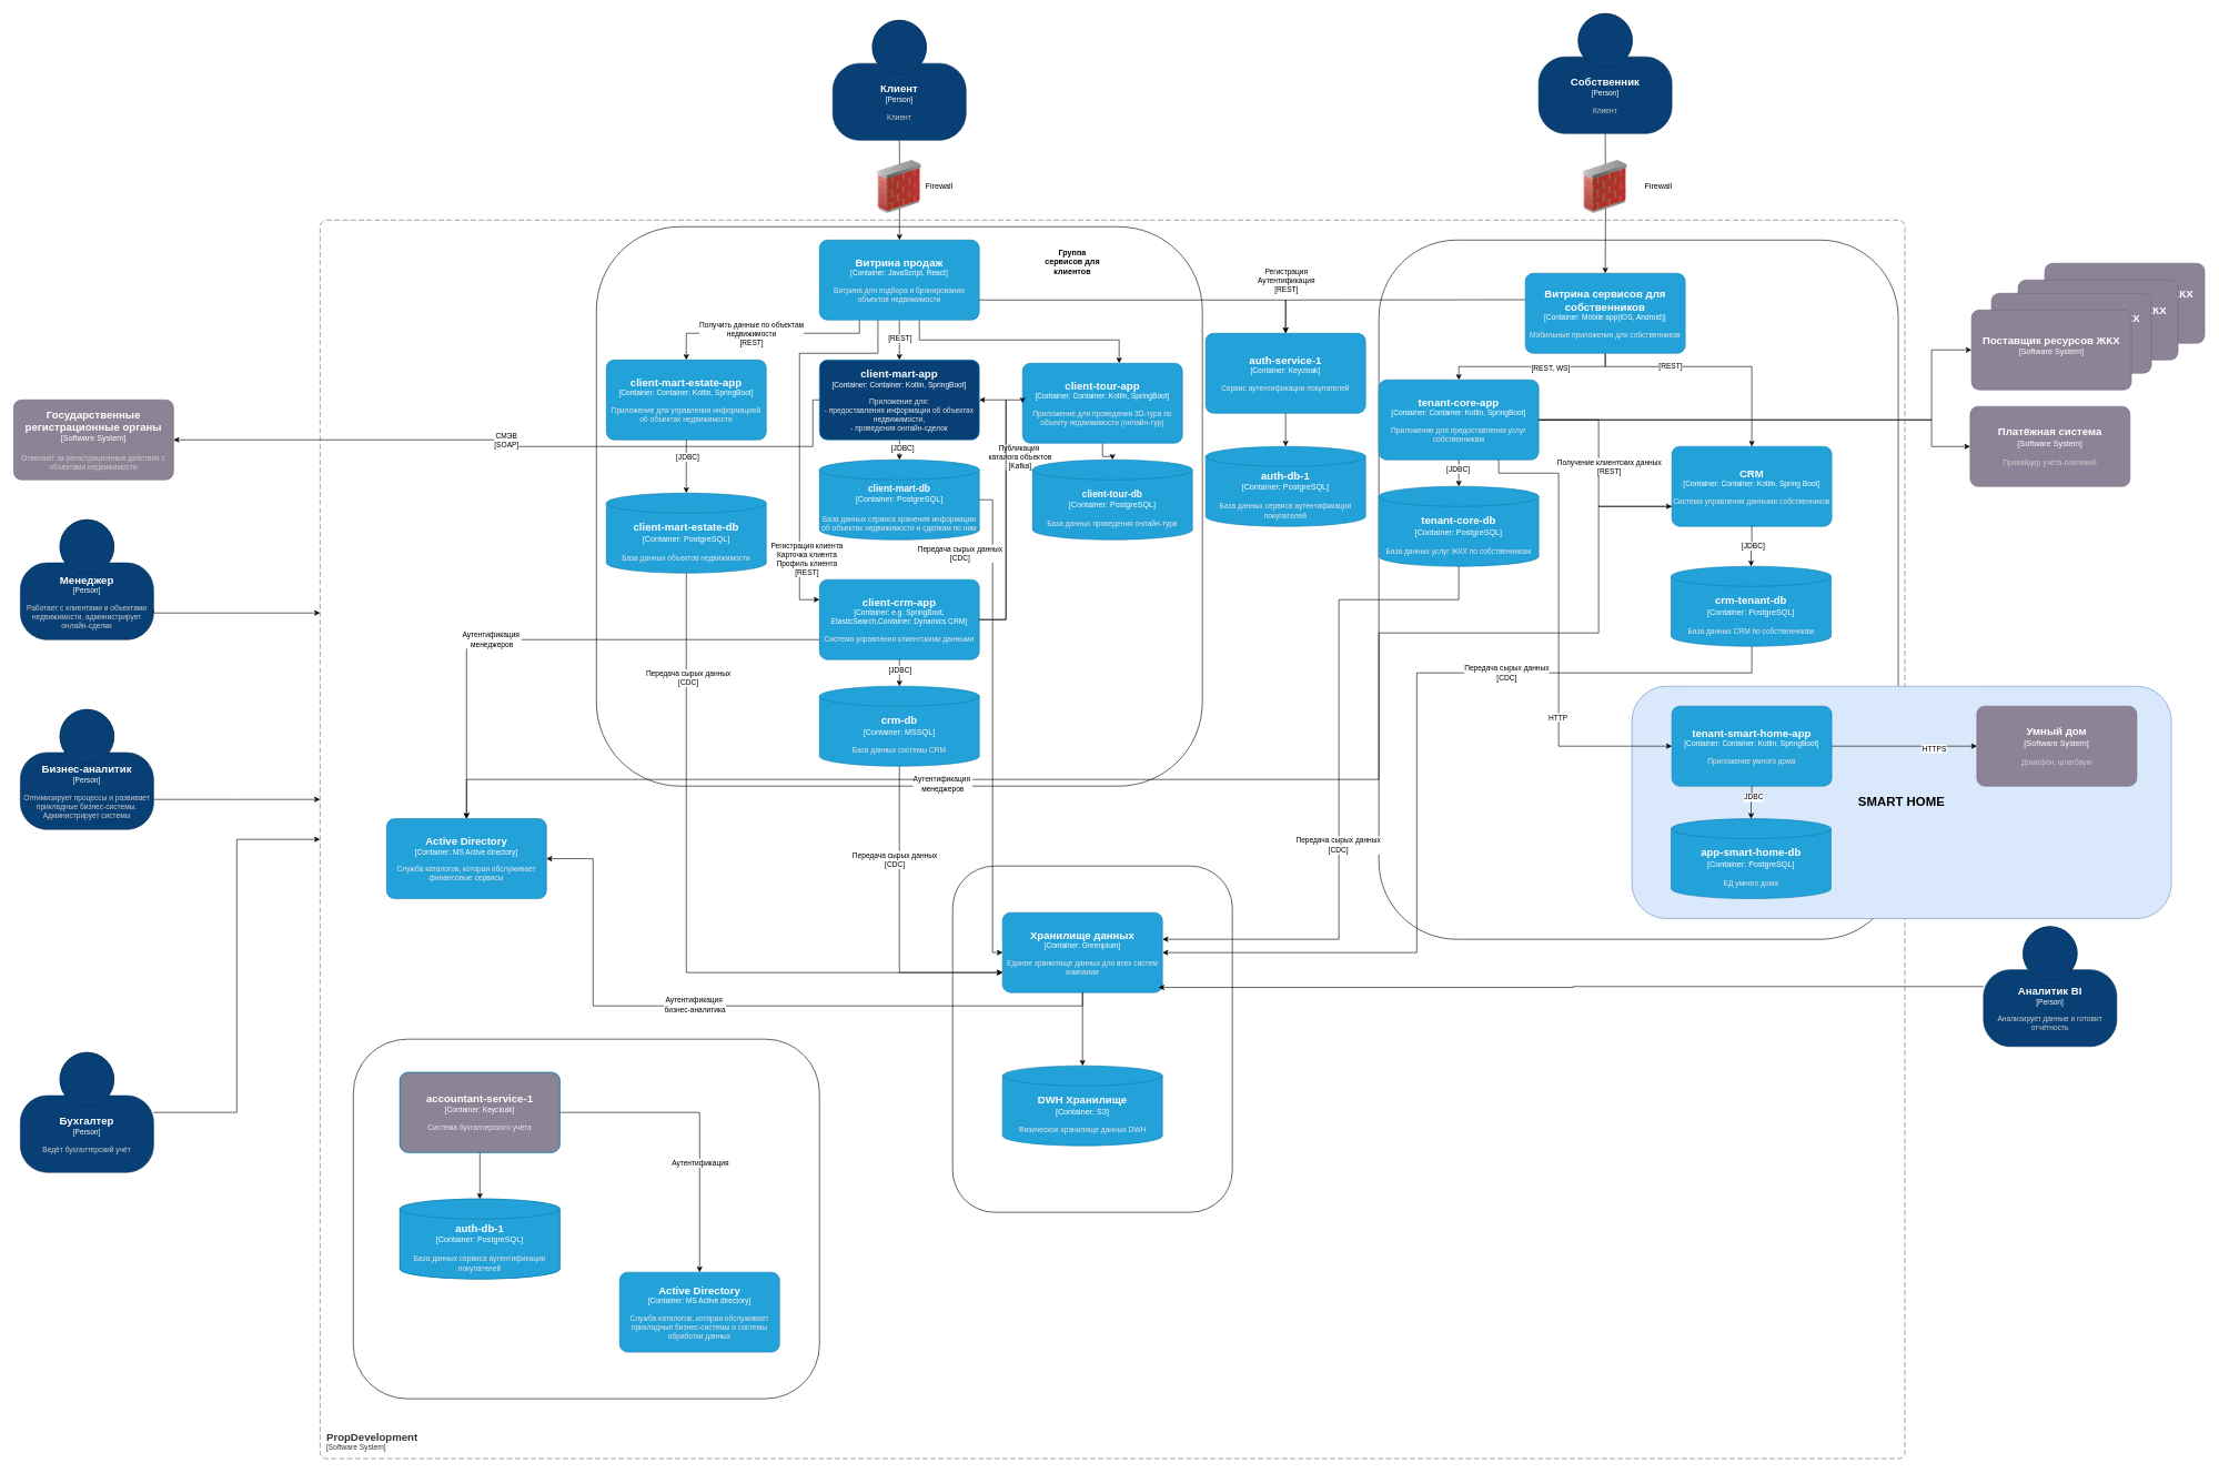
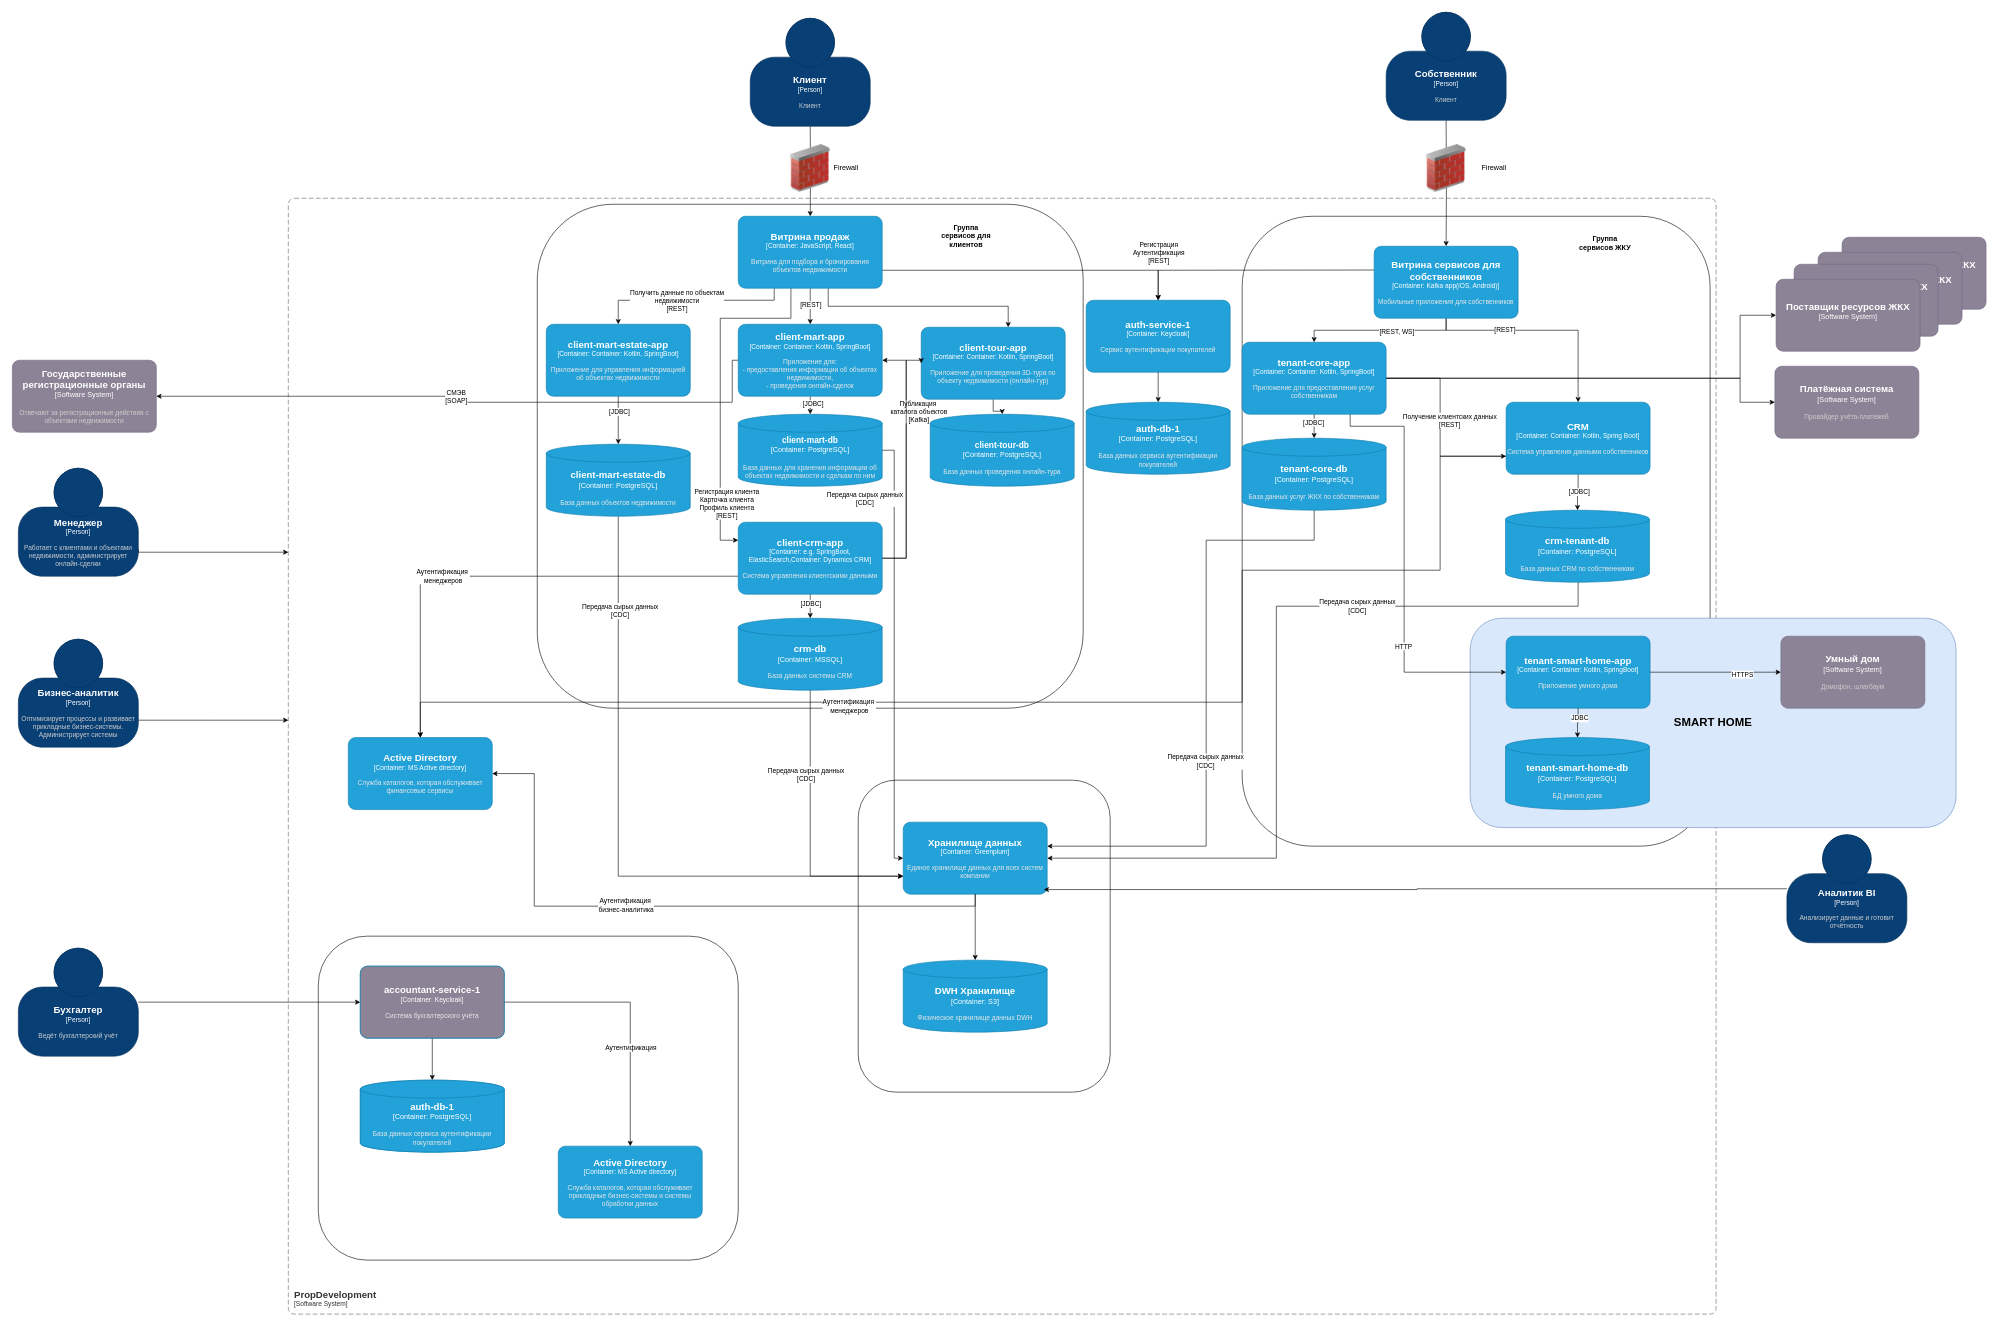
+ <mxCell id="94" value="&lt;b&gt;Группа сервисов&amp;nbsp;&lt;/b&gt;&lt;b style=&quot;background-color: initial;&quot;&gt;ЖКУ&lt;/b&gt;" style="text;html=1;align=center;verticalAlign=middle;whiteSpace=wrap;rounded=0;" parent="1" vertex="1"><mxGeometry x="2630" y="390" width="90" height="30" as="geometry" /></mxCell>
- <mxCell id="76" value="&lt;font style=&quot;font-size: 16px&quot;&gt;&lt;b&gt;Витрина сервисов для собственников&lt;/b&gt;&lt;/font&gt;&lt;div&gt;[Container: Mobile app(iOS, Android)]&lt;/div&gt;&lt;br&gt;&lt;div&gt;&lt;font style=&quot;font-size: 11px&quot;&gt;&lt;font color=&quot;#E6E6E6&quot;&gt;Мобильные приложения для собственников&lt;/font&gt;&lt;/div&gt;" style="rounded=1;whiteSpace=wrap;html=1;fontSize=11;labelBackgroundColor=none;fillColor=#23A2D9;fontColor=#ffffff;align=center;arcSize=10;strokeColor=#0E7DAD;metaEdit=1;resizable=0;points=[[0.25,0,0],[0.5,0,0],[0.75,0,0],[1,0.25,0],[1,0.5,0],[1,0.75,0],[0.75,1,0],[0.5,1,0],[0.25,1,0],[0,0.75,0],[0,0.5,0],[0,0.25,0]];" parent="1" vertex="1"><mxGeometry x="2290" y="410" width="240" height="120" as="geometry" /></mxCell>
+ <mxCell id="76" value="&lt;font style=&quot;font-size: 16px&quot;&gt;&lt;b&gt;Витрина сервисов для собственников&lt;/b&gt;&lt;/font&gt;&lt;div&gt;[Container: Kafka app(iOS, Android)]&lt;/div&gt;&lt;br&gt;&lt;div&gt;&lt;font style=&quot;font-size: 11px&quot;&gt;&lt;font color=&quot;#E6E6E6&quot;&gt;Мобильные приложения для собственников&lt;/font&gt;&lt;/div&gt;" style="rounded=1;whiteSpace=wrap;html=1;fontSize=11;labelBackgroundColor=none;fillColor=#23A2D9;fontColor=#ffffff;align=center;arcSize=10;strokeColor=#0E7DAD;metaEdit=1;resizable=0;points=[[0.25,0,0],[0.5,0,0],[0.75,0,0],[1,0.25,0],[1,0.5,0],[1,0.75,0],[0.75,1,0],[0.5,1,0],[0.25,1,0],[0,0.75,0],[0,0.5,0],[0,0.25,0]];" parent="1" vertex="1"><mxGeometry x="2290" y="410" width="240" height="120" as="geometry" /></mxCell>
- <mxCell id="42" value="&lt;font style=&quot;font-size: 16px&quot;&gt;&lt;b&gt;client-mart-app&lt;/b&gt;&lt;/font&gt;&lt;div&gt;[Container: Container: Kotlin, SpringBoot]&lt;/div&gt;&lt;br&gt;&lt;div&gt;&lt;font style=&quot;font-size: 11px&quot;&gt;&lt;font color=&quot;#E6E6E6&quot;&gt;Приложение для:&#10;- предоставления информации об объектах недвижимости,&#10;- проведения онлайн-сделок&lt;/font&gt;&lt;/div&gt;" style="rounded=1;whiteSpace=wrap;html=1;fontSize=11;labelBackgroundColor=none;fillColor=#083f75;fontColor=#ffffff;align=center;arcSize=10;strokeColor=#0E7DAD;metaEdit=1;resizable=0;points=[[0.25,0,0],[0.5,0,0],[0.75,0,0],[1,0.25,0],[1,0.5,0],[1,0.75,0],[0.75,1,0],[0.5,1,0],[0.25,1,0],[0,0.75,0],[0,0.5,0],[0,0.25,0]];" parent="1" vertex="1"><mxGeometry x="1230" y="540" width="240" height="120" as="geometry" /></mxCell>
+ <mxCell id="42" value="&lt;font style=&quot;font-size: 16px&quot;&gt;&lt;b&gt;client-mart-app&lt;/b&gt;&lt;/font&gt;&lt;div&gt;[Container: Container: Kotlin, SpringBoot]&lt;/div&gt;&lt;br&gt;&lt;div&gt;&lt;font style=&quot;font-size: 11px&quot;&gt;&lt;font color=&quot;#E6E6E6&quot;&gt;Приложение для:&#10;- предоставления информации об объектах недвижимости,&#10;- проведения онлайн-сделок&lt;/font&gt;&lt;/div&gt;" style="rounded=1;whiteSpace=wrap;html=1;fontSize=11;labelBackgroundColor=none;fillColor=#23A2D9;fontColor=#ffffff;align=center;arcSize=10;strokeColor=#0E7DAD;metaEdit=1;resizable=0;points=[[0.25,0,0],[0.5,0,0],[0.75,0,0],[1,0.25,0],[1,0.5,0],[1,0.75,0],[0.75,1,0],[0.5,1,0],[0.25,1,0],[0,0.75,0],[0,0.5,0],[0,0.25,0]];" parent="1" vertex="1"><mxGeometry x="1230" y="540" width="240" height="120" as="geometry" /></mxCell>
- <mxCell id="43" value="&lt;font style=&quot;font-size: 14px&quot;&gt;&lt;b&gt;client-mart-db&lt;/b&gt;&lt;/font&gt;&lt;div&gt;[Container:&amp;nbsp;PostgreSQL]&lt;/div&gt;&lt;br&gt;&lt;div&gt;&lt;font style=&quot;font-size: 11px&quot;&gt;&lt;font color=&quot;#E6E6E6&quot;&gt;База данных сервиса хранения информации об объектах недвижимости и сделкам по ним&lt;/font&gt;&lt;/div&gt;" style="shape=cylinder3;size=15;whiteSpace=wrap;html=1;boundedLbl=1;rounded=0;labelBackgroundColor=none;fillColor=#23A2D9;fontSize=12;fontColor=#ffffff;align=center;strokeColor=#0E7DAD;metaEdit=1;points=[[0.5,0,0],[1,0.25,0],[1,0.5,0],[1,0.75,0],[0.5,1,0],[0,0.75,0],[0,0.5,0],[0,0.25,0]];resizable=0;" parent="1" vertex="1"><mxGeometry x="1230" y="690" width="240" height="120" as="geometry" /></mxCell>
+ <mxCell id="43" value="&lt;font style=&quot;font-size: 14px&quot;&gt;&lt;b&gt;client-mart-db&lt;/b&gt;&lt;/font&gt;&lt;div&gt;[Container:&amp;nbsp;PostgreSQL]&lt;/div&gt;&lt;br&gt;&lt;div&gt;&lt;font style=&quot;font-size: 11px&quot;&gt;&lt;font color=&quot;#E6E6E6&quot;&gt;База данных для хранения информации об объектах недвижимости и сделкам по ним&lt;/font&gt;&lt;/div&gt;" style="shape=cylinder3;size=15;whiteSpace=wrap;html=1;boundedLbl=1;rounded=0;labelBackgroundColor=none;fillColor=#23A2D9;fontSize=12;fontColor=#ffffff;align=center;strokeColor=#0E7DAD;metaEdit=1;points=[[0.5,0,0],[1,0.25,0],[1,0.5,0],[1,0.75,0],[0.5,1,0],[0,0.75,0],[0,0.5,0],[0,0.25,0]];resizable=0;" parent="1" vertex="1"><mxGeometry x="1230" y="690" width="240" height="120" as="geometry" /></mxCell>
- <mxCell id="65" style="edgeStyle=orthogonalEdgeStyle;rounded=0;orthogonalLoop=1;jettySize=auto;html=1;" parent="1" source="66" target="62" edge="1"><mxGeometry relative="1" as="geometry" /></mxCell>
+ <mxCell id="65" style="edgeStyle=orthogonalEdgeStyle;rounded=0;orthogonalLoop=1;jettySize=auto;html=1;" parent="1" source="66" target="82" edge="1"><mxGeometry relative="1" as="geometry" /></mxCell>
- <mxCell id="112" value="&lt;font style=&quot;font-size: 16px&quot;&gt;&lt;b&gt;app-smart-home-db&lt;/b&gt;&lt;/font&gt;&lt;div&gt;[Container:&amp;nbsp;PostgreSQL]&lt;/div&gt;&lt;br&gt;&lt;div&gt;&lt;font style=&quot;font-size: 11px&quot;&gt;&lt;font color=&quot;#E6E6E6&quot;&gt;БД умного дома&lt;/font&gt;&lt;/div&gt;" style="shape=cylinder3;size=15;whiteSpace=wrap;html=1;boundedLbl=1;rounded=0;labelBackgroundColor=none;fillColor=#23A2D9;fontSize=12;fontColor=#ffffff;align=center;strokeColor=#0E7DAD;metaEdit=1;points=[[0.5,0,0],[1,0.25,0],[1,0.5,0],[1,0.75,0],[0.5,1,0],[0,0.75,0],[0,0.5,0],[0,0.25,0]];resizable=0;" vertex="1" parent="1"><mxGeometry x="2509" y="1229" width="240" height="120" as="geometry" /></mxCell>
+ <mxCell id="112" value="&lt;font style=&quot;font-size: 16px&quot;&gt;&lt;b&gt;tenant-smart-home-db&lt;/b&gt;&lt;/font&gt;&lt;div&gt;[Container:&amp;nbsp;PostgreSQL]&lt;/div&gt;&lt;br&gt;&lt;div&gt;&lt;font style=&quot;font-size: 11px&quot;&gt;&lt;font color=&quot;#E6E6E6&quot;&gt;БД умного дома&lt;/font&gt;&lt;/div&gt;" style="shape=cylinder3;size=15;whiteSpace=wrap;html=1;boundedLbl=1;rounded=0;labelBackgroundColor=none;fillColor=#23A2D9;fontSize=12;fontColor=#ffffff;align=center;strokeColor=#0E7DAD;metaEdit=1;points=[[0.5,0,0],[1,0.25,0],[1,0.5,0],[1,0.75,0],[0.5,1,0],[0,0.75,0],[0,0.5,0],[0,0.25,0]];resizable=0;" vertex="1" parent="1"><mxGeometry x="2509" y="1229" width="240" height="120" as="geometry" /></mxCell>
